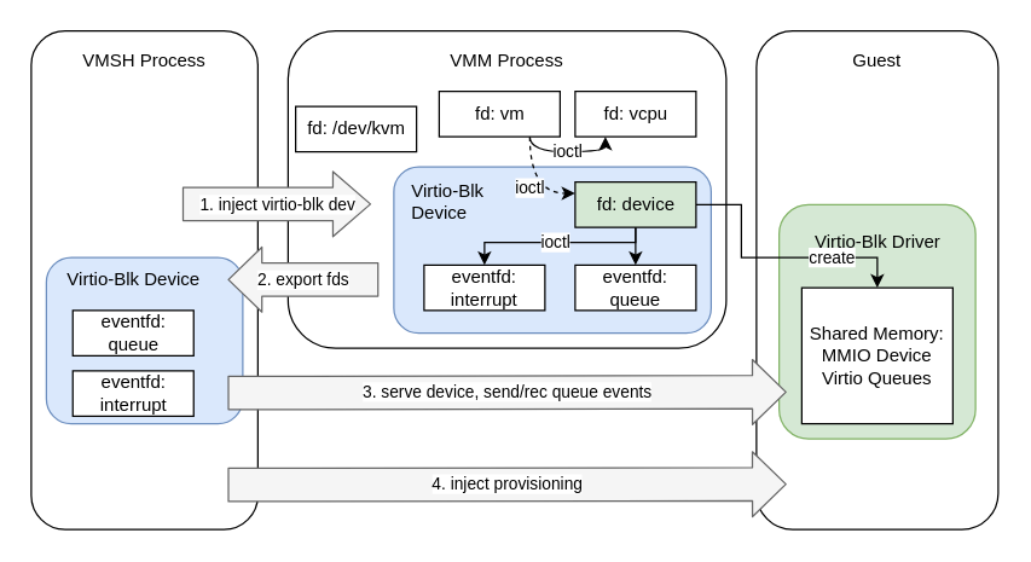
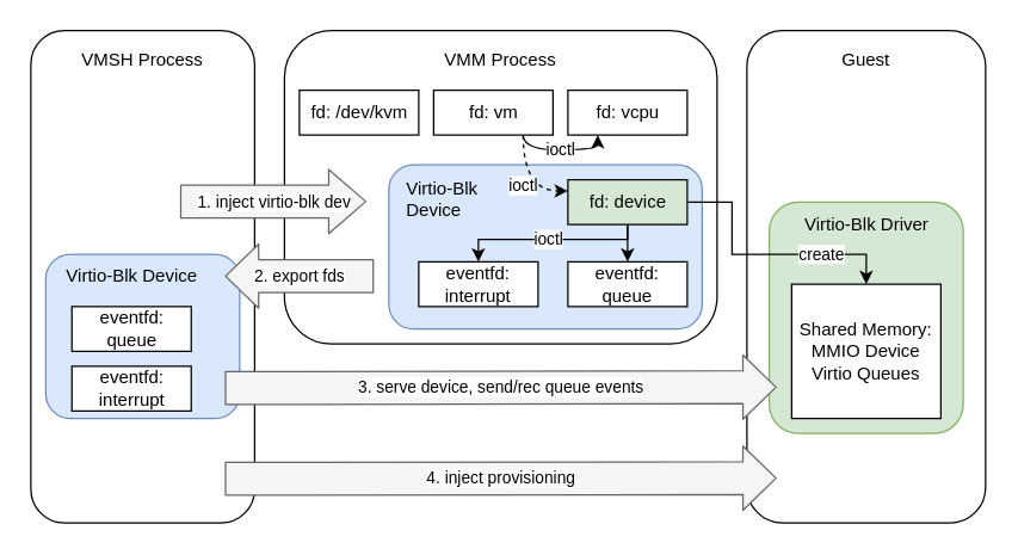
- <mxCell id="8" value="fd: /dev/kvm" style="html=1;" parent="1" vertex="1"><mxGeometry x="195" y="70" width="80" height="30" as="geometry" /></mxCell>
+ <mxCell id="8" value="fd: /dev/kvm" style="html=1;" parent="1" vertex="1"><mxGeometry x="200" y="60" width="80" height="30" as="geometry" /></mxCell>
- <mxCell id="31" value="Virtio-Blk Driver" style="text;html=1;align=center;verticalAlign=middle;resizable=0;points=[];autosize=1;" parent="1" vertex="1"><mxGeometry x="530" y="150" width="100" height="20" as="geometry" /></mxCell>
+ <mxCell id="31" value="Virtio-Blk Driver" style="text;html=1;align=center;verticalAlign=middle;resizable=0;points=[];autosize=1;" parent="1" vertex="1"><mxGeometry x="530" y="140" width="100" height="20" as="geometry" /></mxCell>
